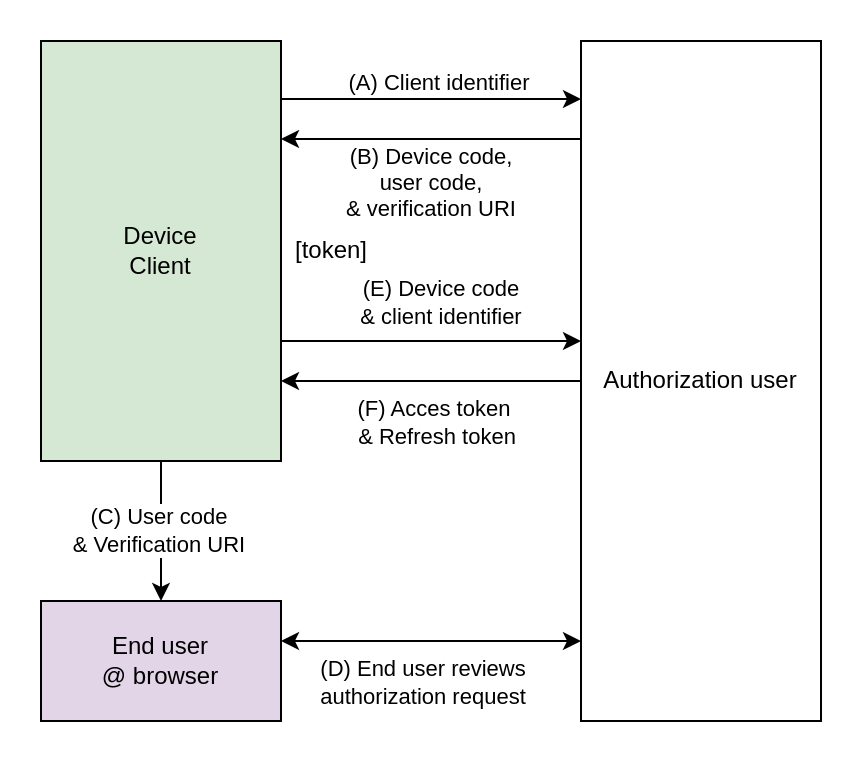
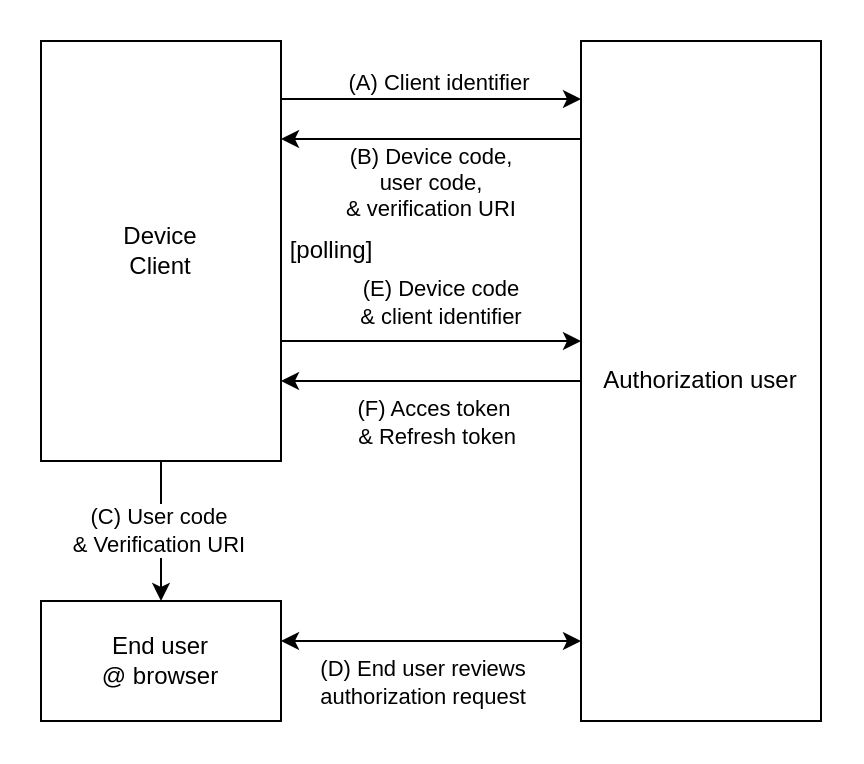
- <mxCell id="2" value="Device&lt;br&gt;Client" style="rounded=0;whiteSpace=wrap;html=1;fillColor=#d5e8d4;" vertex="1" parent="1"><mxGeometry x="20" y="20" width="120" height="210" as="geometry" /></mxCell>
+ <mxCell id="2" value="Device&lt;br&gt;Client" style="rounded=0;whiteSpace=wrap;html=1;" vertex="1" parent="1"><mxGeometry x="20" y="20" width="120" height="210" as="geometry" /></mxCell>
- <mxCell id="11" value="[token]" style="text;html=1;align=center;verticalAlign=middle;resizable=0;points=[];autosize=1;strokeColor=none;fillColor=none;" vertex="1" parent="1"><mxGeometry x="135" y="110" width="60" height="30" as="geometry" /></mxCell>
+ <mxCell id="11" value="[polling]" style="text;html=1;align=center;verticalAlign=middle;resizable=0;points=[];autosize=1;strokeColor=none;fillColor=none;" vertex="1" parent="1"><mxGeometry x="135" y="110" width="60" height="30" as="geometry" /></mxCell>
- <mxCell id="3" value="End user&lt;br&gt;@ browser" style="rounded=0;whiteSpace=wrap;html=1;fillColor=#e1d5e7;" vertex="1" parent="1"><mxGeometry x="20" y="300" width="120" height="60" as="geometry" /></mxCell>
+ <mxCell id="3" value="End user&lt;br&gt;@ browser" style="rounded=0;whiteSpace=wrap;html=1;" vertex="1" parent="1"><mxGeometry x="20" y="300" width="120" height="60" as="geometry" /></mxCell>
